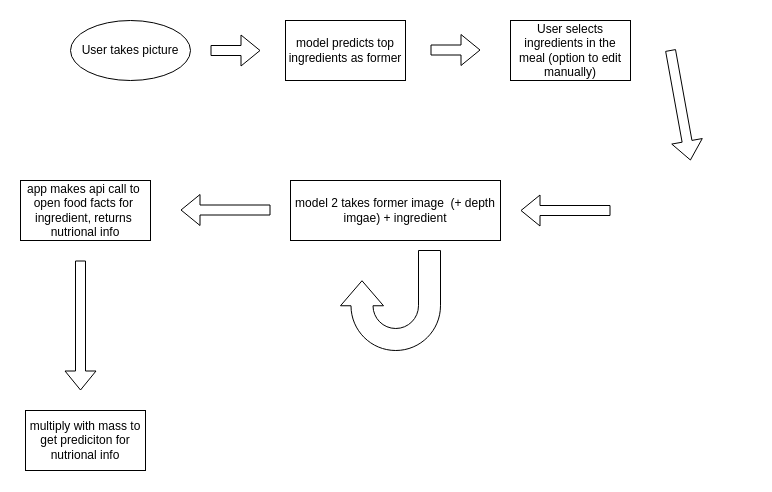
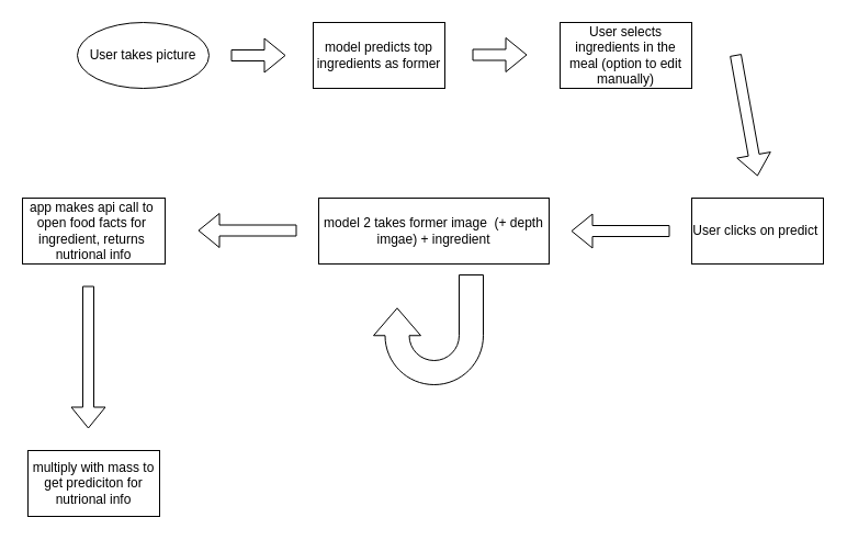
+ <mxCell id="8" value="User clicks on predict&amp;nbsp;" style="rounded=0;whiteSpace=wrap;html=1;" vertex="1" parent="1"><mxGeometry x="630" y="180" width="120" height="60" as="geometry" /></mxCell>
